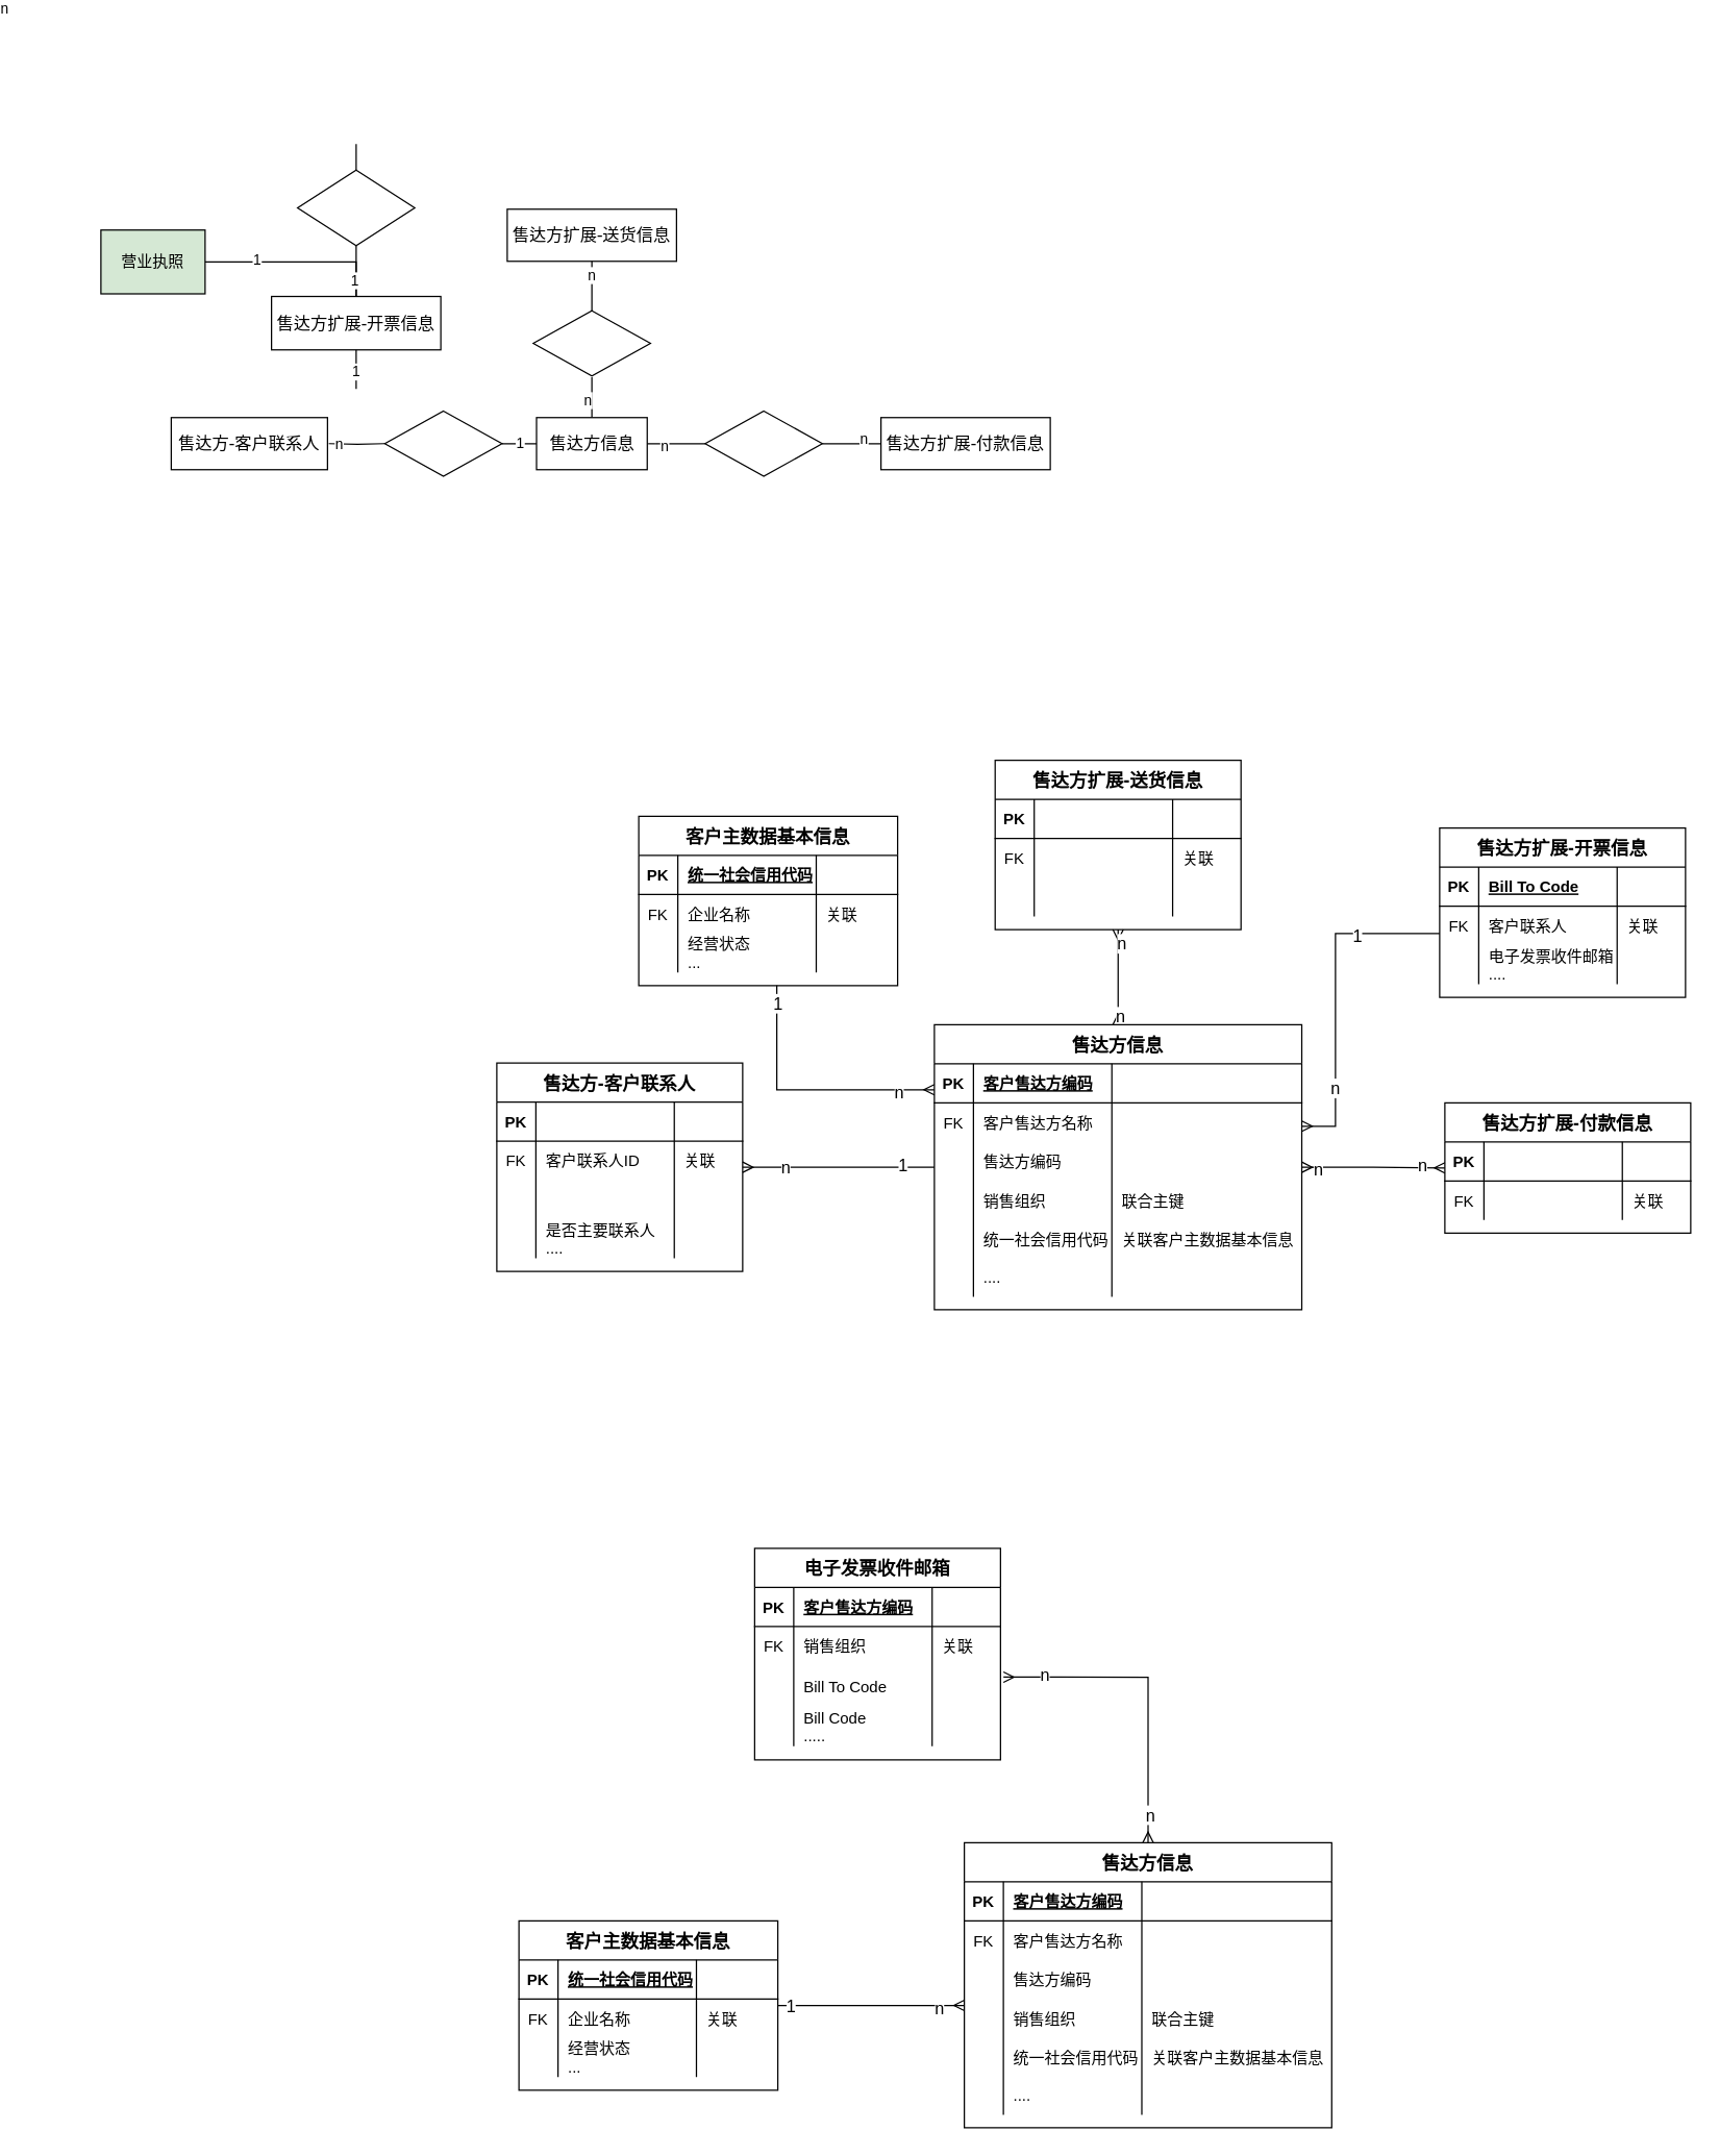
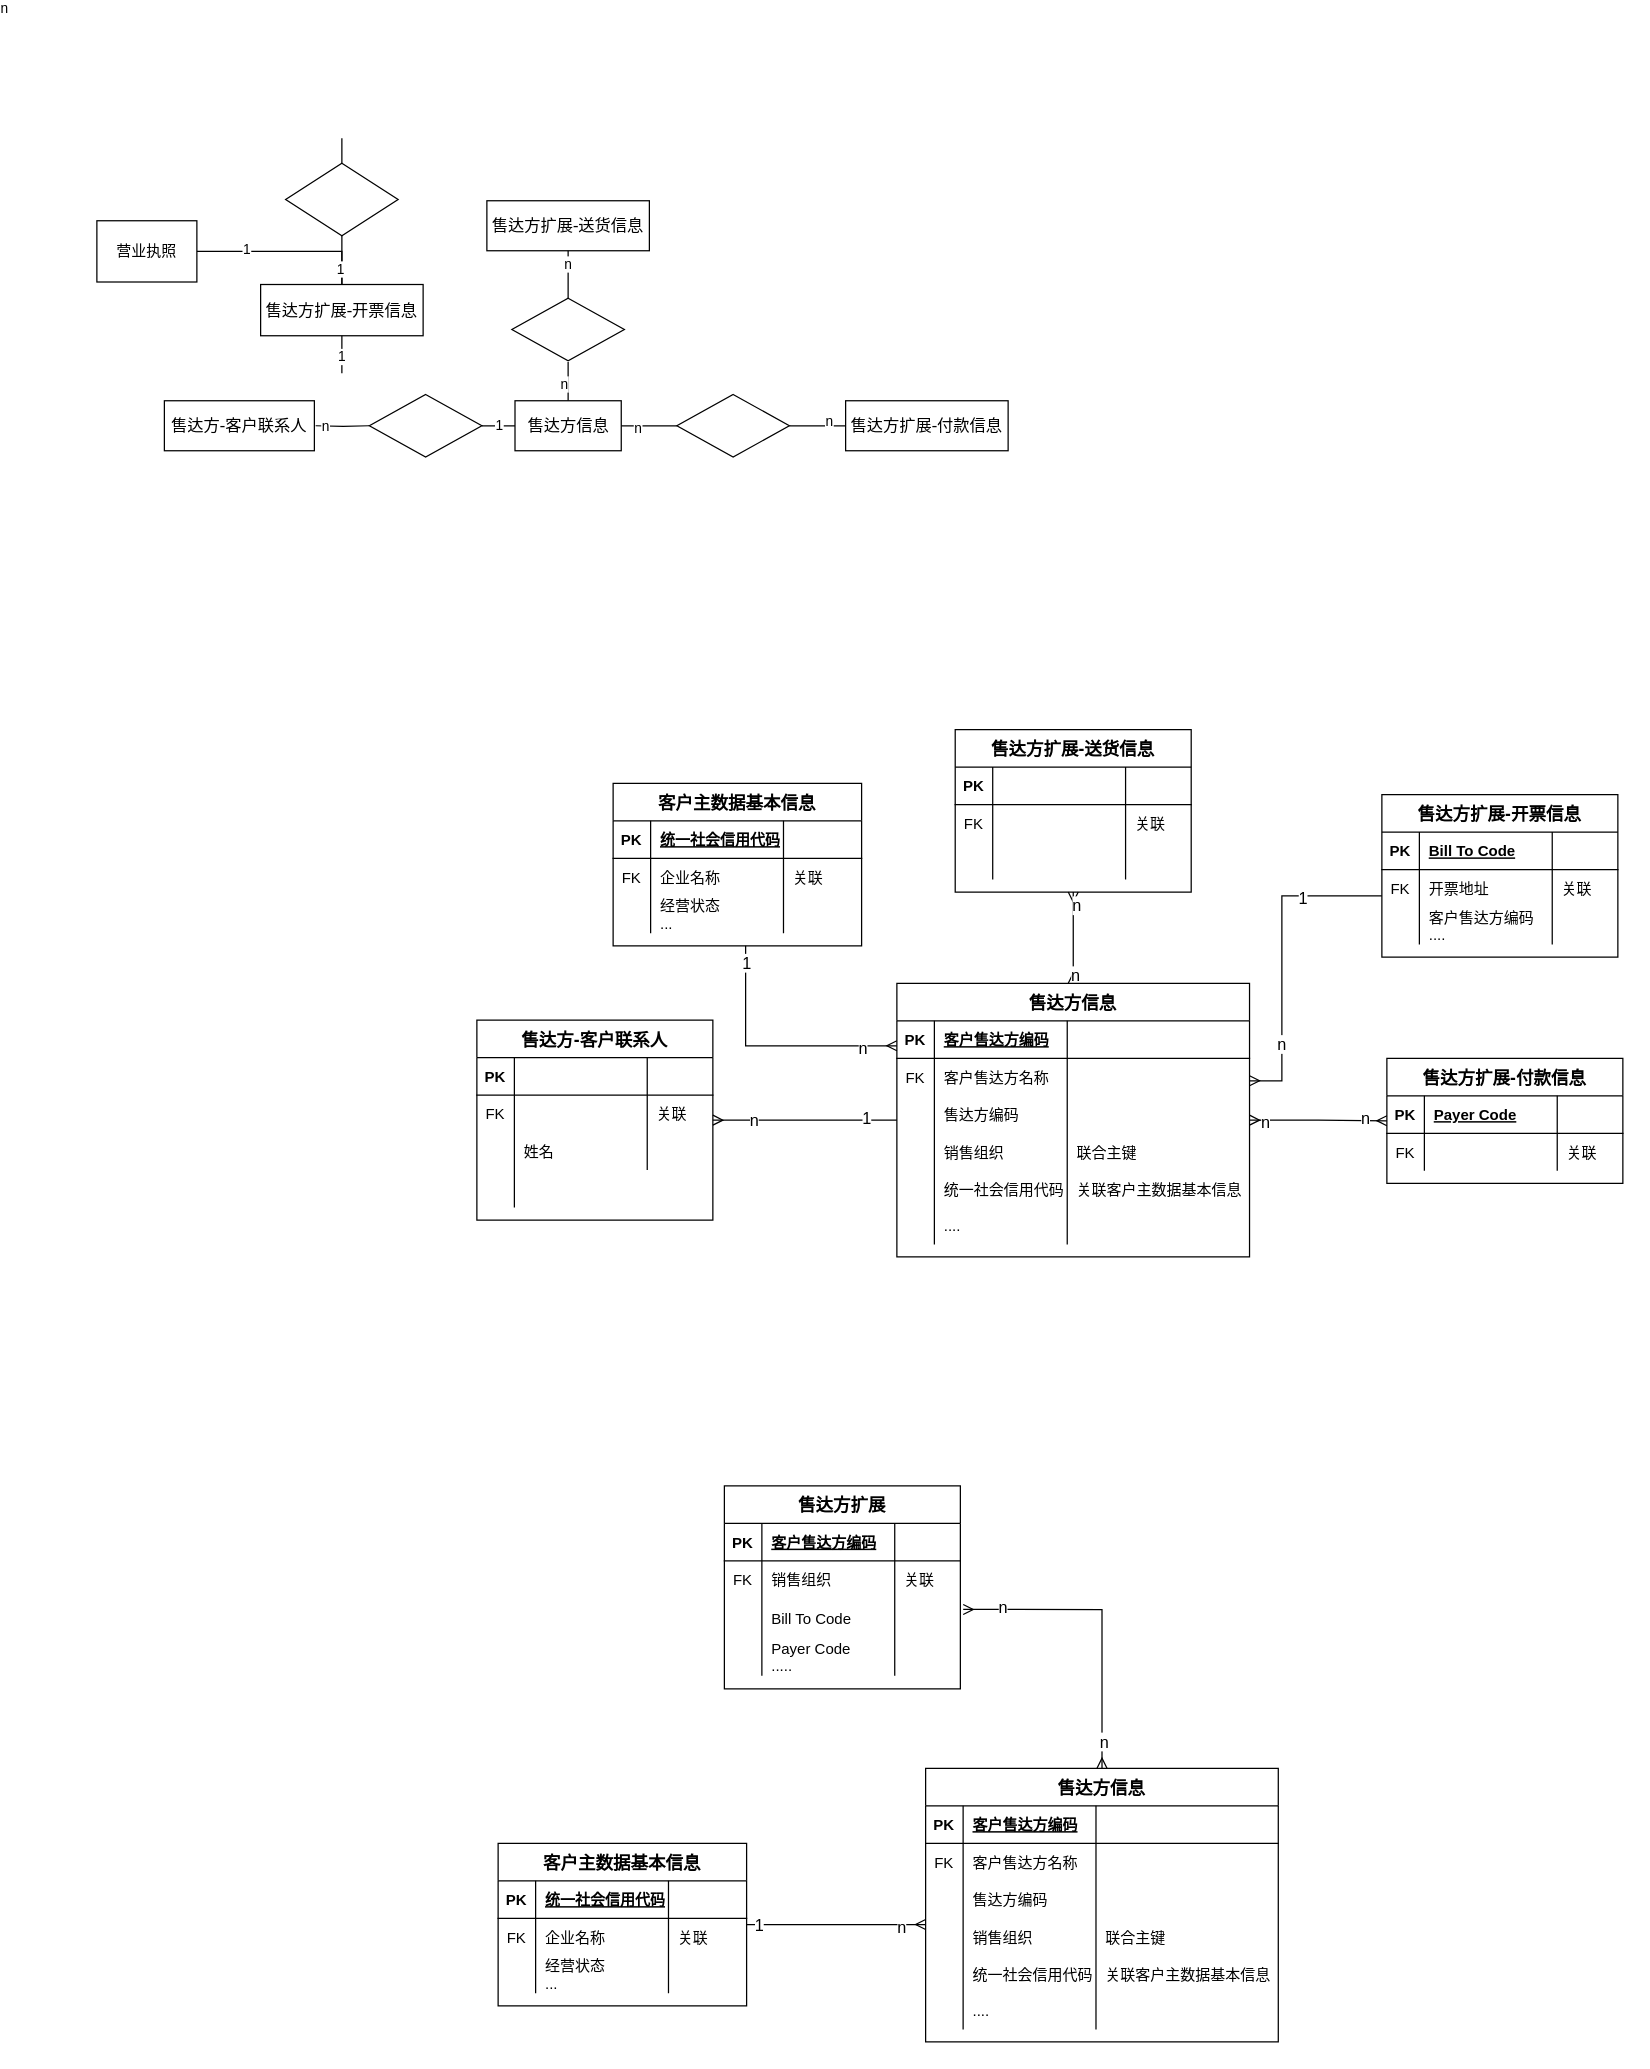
- <mxCell id="30" value="营业执照" style="whiteSpace=wrap;html=1;fontSize=12;fillColor=#d5e8d4;" vertex="1" parent="1"><mxGeometry x="20" y="82" width="80" height="49" as="geometry" /></mxCell>
+ <mxCell id="30" value="营业执照" style="whiteSpace=wrap;html=1;fontSize=12;" vertex="1" parent="1"><mxGeometry x="20" y="82" width="80" height="49" as="geometry" /></mxCell>
- <mxCell id="117" value="客户联系人" style="shape=partialRectangle;overflow=hidden;connectable=0;fillColor=none;top=0;left=0;bottom=0;right=0;align=left;spacingLeft=6;" vertex="1" parent="115"><mxGeometry x="30" width="106.292" height="30" as="geometry"><mxRectangle width="106.292" height="30" as="alternateBounds" /></mxGeometry></mxCell>
+ <mxCell id="117" value="开票地址" style="shape=partialRectangle;overflow=hidden;connectable=0;fillColor=none;top=0;left=0;bottom=0;right=0;align=left;spacingLeft=6;" vertex="1" parent="115"><mxGeometry x="30" width="106.292" height="30" as="geometry"><mxRectangle width="106.292" height="30" as="alternateBounds" /></mxGeometry></mxCell>
- <mxCell id="121" value="电子发票收件邮箱&#10;...." style="shape=partialRectangle;overflow=hidden;connectable=0;fillColor=none;top=0;left=0;bottom=0;right=0;align=left;spacingLeft=6;" vertex="1" parent="119"><mxGeometry x="30" width="106.292" height="30" as="geometry"><mxRectangle width="106.292" height="30" as="alternateBounds" /></mxGeometry></mxCell>
+ <mxCell id="121" value="客户售达方编码&#10;...." style="shape=partialRectangle;overflow=hidden;connectable=0;fillColor=none;top=0;left=0;bottom=0;right=0;align=left;spacingLeft=6;" vertex="1" parent="119"><mxGeometry x="30" width="106.292" height="30" as="geometry"><mxRectangle width="106.292" height="30" as="alternateBounds" /></mxGeometry></mxCell>
- <mxCell id="100" value="客户联系人ID" style="shape=partialRectangle;overflow=hidden;connectable=0;fillColor=none;top=0;left=0;bottom=0;right=0;align=left;spacingLeft=6;" vertex="1" parent="98"><mxGeometry x="30" width="106.292" height="30" as="geometry"><mxRectangle width="106.292" height="30" as="alternateBounds" /></mxGeometry></mxCell>
+ <mxCell id="87" value="Payer Code" style="shape=partialRectangle;overflow=hidden;connectable=0;fillColor=none;top=0;left=0;bottom=0;right=0;align=left;spacingLeft=6;fontStyle=5;" vertex="1" parent="85"><mxGeometry x="30" width="106.292" height="30" as="geometry"><mxRectangle width="106.292" height="30" as="alternateBounds" /></mxGeometry></mxCell>
+ <mxCell id="104" value="姓名" style="shape=partialRectangle;overflow=hidden;connectable=0;fillColor=none;top=0;left=0;bottom=0;right=0;align=left;spacingLeft=6;" vertex="1" parent="102"><mxGeometry x="30" width="106.292" height="30" as="geometry"><mxRectangle width="106.292" height="30" as="alternateBounds" /></mxGeometry></mxCell>
- <mxCell id="108" value="是否主要联系人&#10;...." style="shape=partialRectangle;overflow=hidden;connectable=0;fillColor=none;top=0;left=0;bottom=0;right=0;align=left;spacingLeft=6;" vertex="1" parent="106"><mxGeometry x="30" width="106.292" height="30" as="geometry"><mxRectangle width="106.292" height="30" as="alternateBounds" /></mxGeometry></mxCell>
- <mxCell id="167" value="电子发票收件邮箱" style="shape=table;startSize=30;container=1;collapsible=1;childLayout=tableLayout;fixedRows=1;rowLines=0;fontStyle=1;align=center;resizeLast=1;fontSize=14;" vertex="1" parent="1"><mxGeometry x="522" y="1094" width="188.792" height="162.431" as="geometry" /></mxCell>
+ <mxCell id="167" value="售达方扩展" style="shape=table;startSize=30;container=1;collapsible=1;childLayout=tableLayout;fixedRows=1;rowLines=0;fontStyle=1;align=center;resizeLast=1;fontSize=14;" vertex="1" parent="1"><mxGeometry x="522" y="1094" width="188.792" height="162.431" as="geometry" /></mxCell>
- <mxCell id="182" value="Bill Code&#10;....." style="shape=partialRectangle;overflow=hidden;connectable=0;fillColor=none;top=0;left=0;bottom=0;right=0;align=left;spacingLeft=6;" vertex="1" parent="180"><mxGeometry x="30" width="106.292" height="30" as="geometry"><mxRectangle width="106.292" height="30" as="alternateBounds" /></mxGeometry></mxCell>
+ <mxCell id="182" value="Payer Code&#10;....." style="shape=partialRectangle;overflow=hidden;connectable=0;fillColor=none;top=0;left=0;bottom=0;right=0;align=left;spacingLeft=6;" vertex="1" parent="180"><mxGeometry x="30" width="106.292" height="30" as="geometry"><mxRectangle width="106.292" height="30" as="alternateBounds" /></mxGeometry></mxCell>
